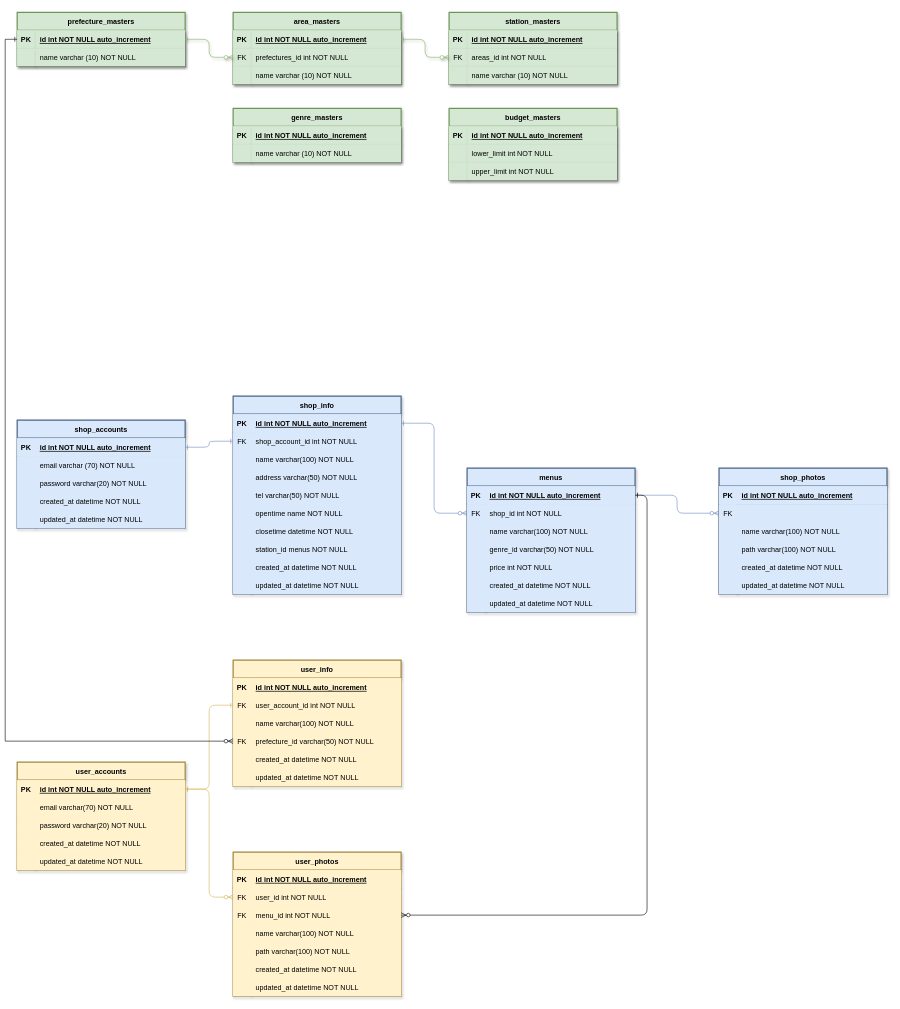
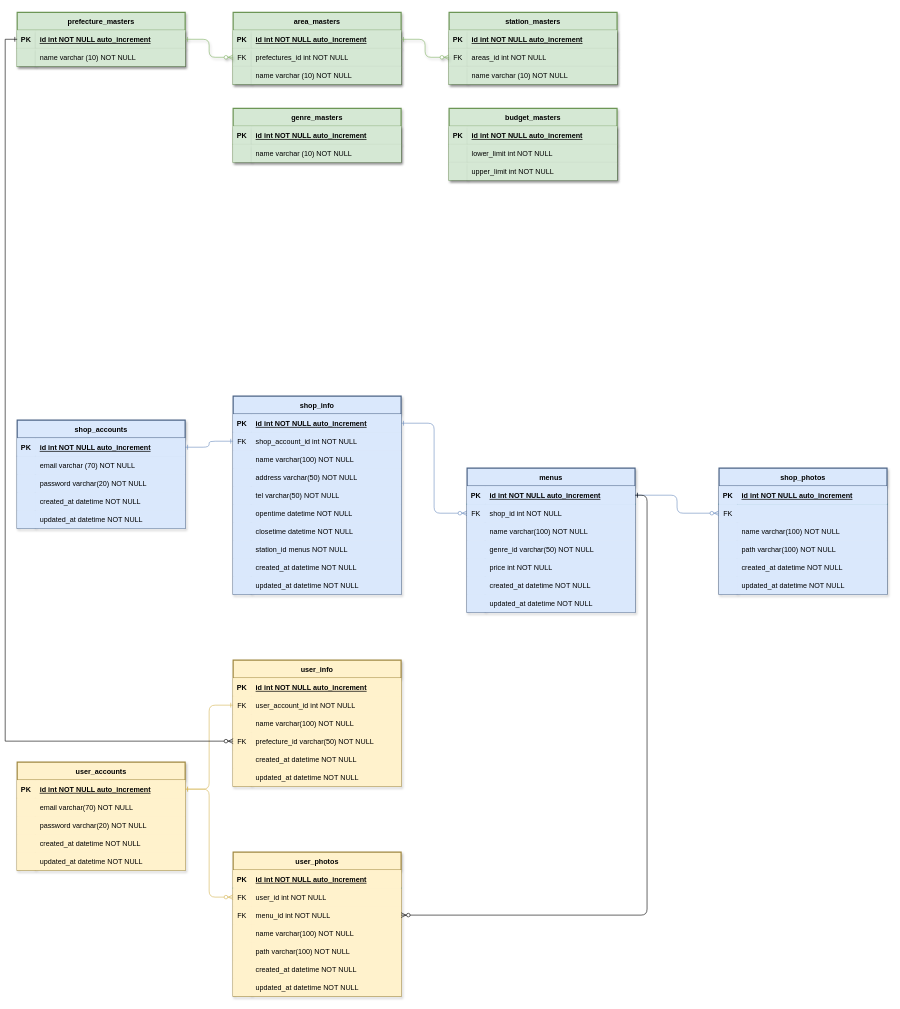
- <mxCell id="38" value="opentime name NOT NULL" style="shape=partialRectangle;overflow=hidden;connectable=0;fillColor=#dae8fc;top=0;left=0;bottom=0;right=0;align=left;spacingLeft=6;strokeColor=#6c8ebf;fontColor=#000000;" parent="36" vertex="1"><mxGeometry x="30" width="250" height="30" as="geometry" /></mxCell>
+ <mxCell id="38" value="opentime datetime NOT NULL" style="shape=partialRectangle;overflow=hidden;connectable=0;fillColor=#dae8fc;top=0;left=0;bottom=0;right=0;align=left;spacingLeft=6;strokeColor=#6c8ebf;fontColor=#000000;" parent="36" vertex="1"><mxGeometry x="30" width="250" height="30" as="geometry" /></mxCell>
